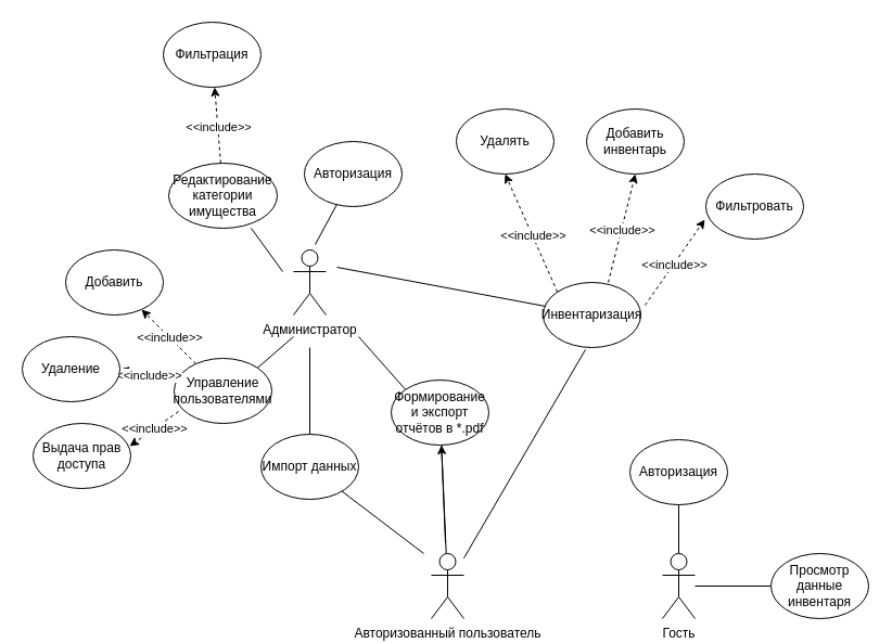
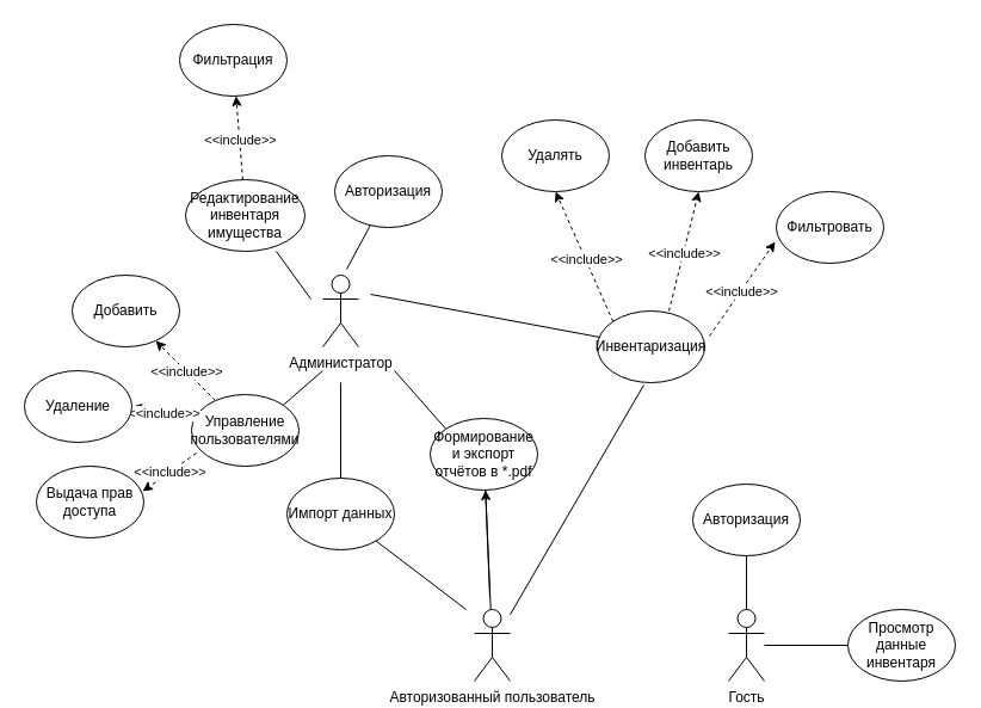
- <mxCell id="5" value="Редактирование категории имущества" style="ellipse;whiteSpace=wrap;html=1;" parent="1" vertex="1"><mxGeometry x="155" y="150" width="100" height="60" as="geometry" /></mxCell>
+ <mxCell id="5" value="Редактирование инвентаря имущества" style="ellipse;whiteSpace=wrap;html=1;" parent="1" vertex="1"><mxGeometry x="155" y="150" width="100" height="60" as="geometry" /></mxCell>
